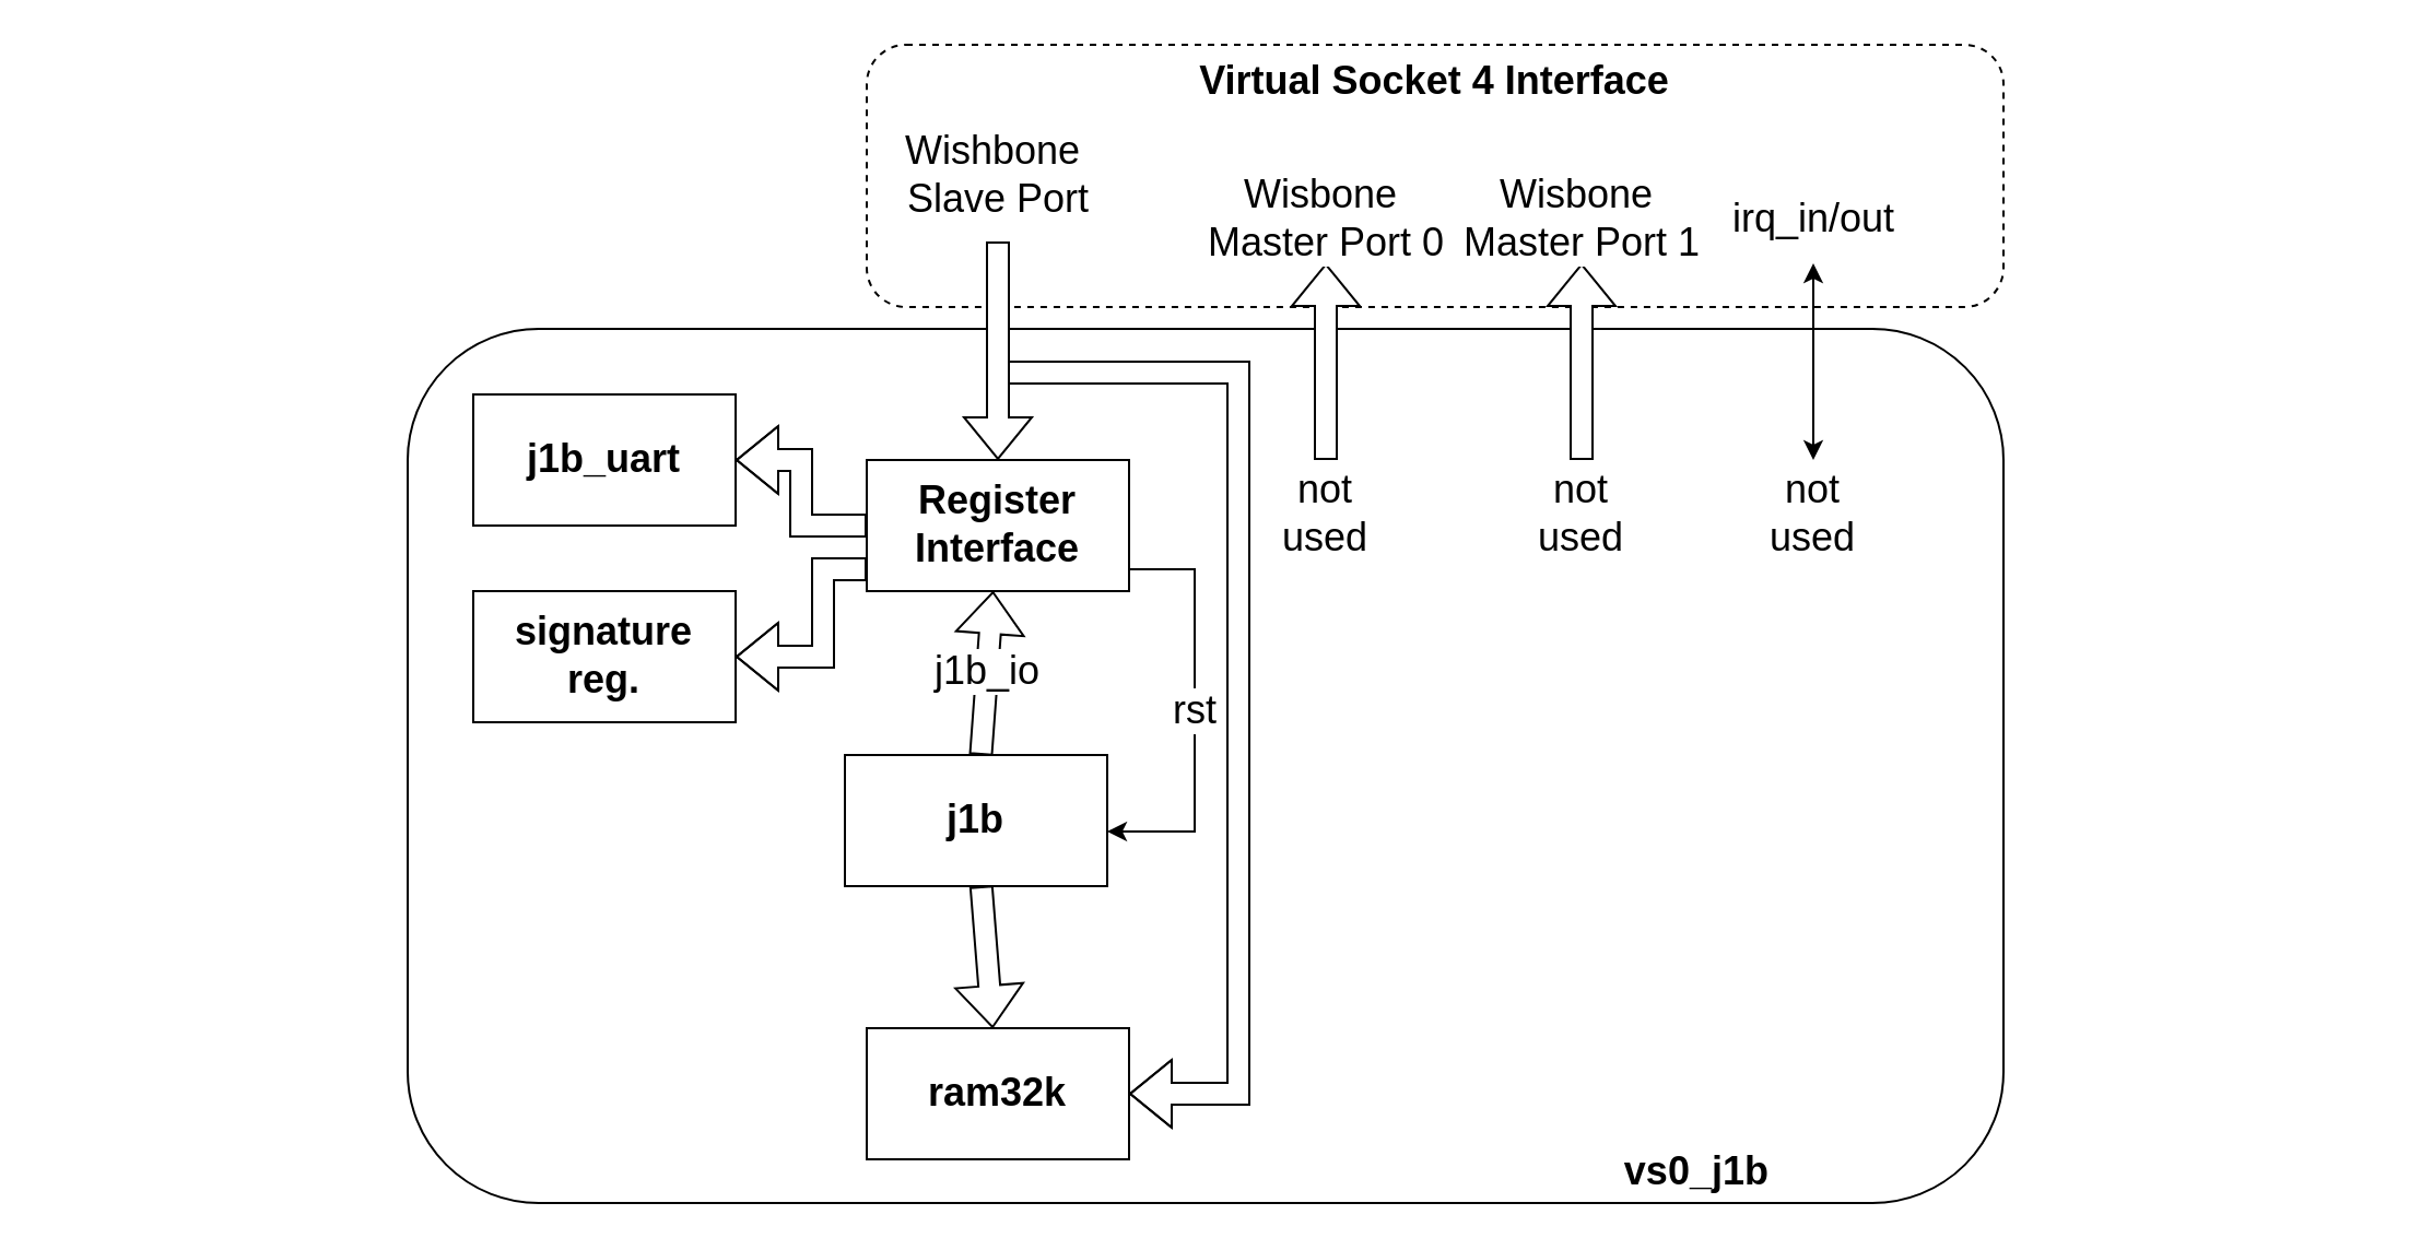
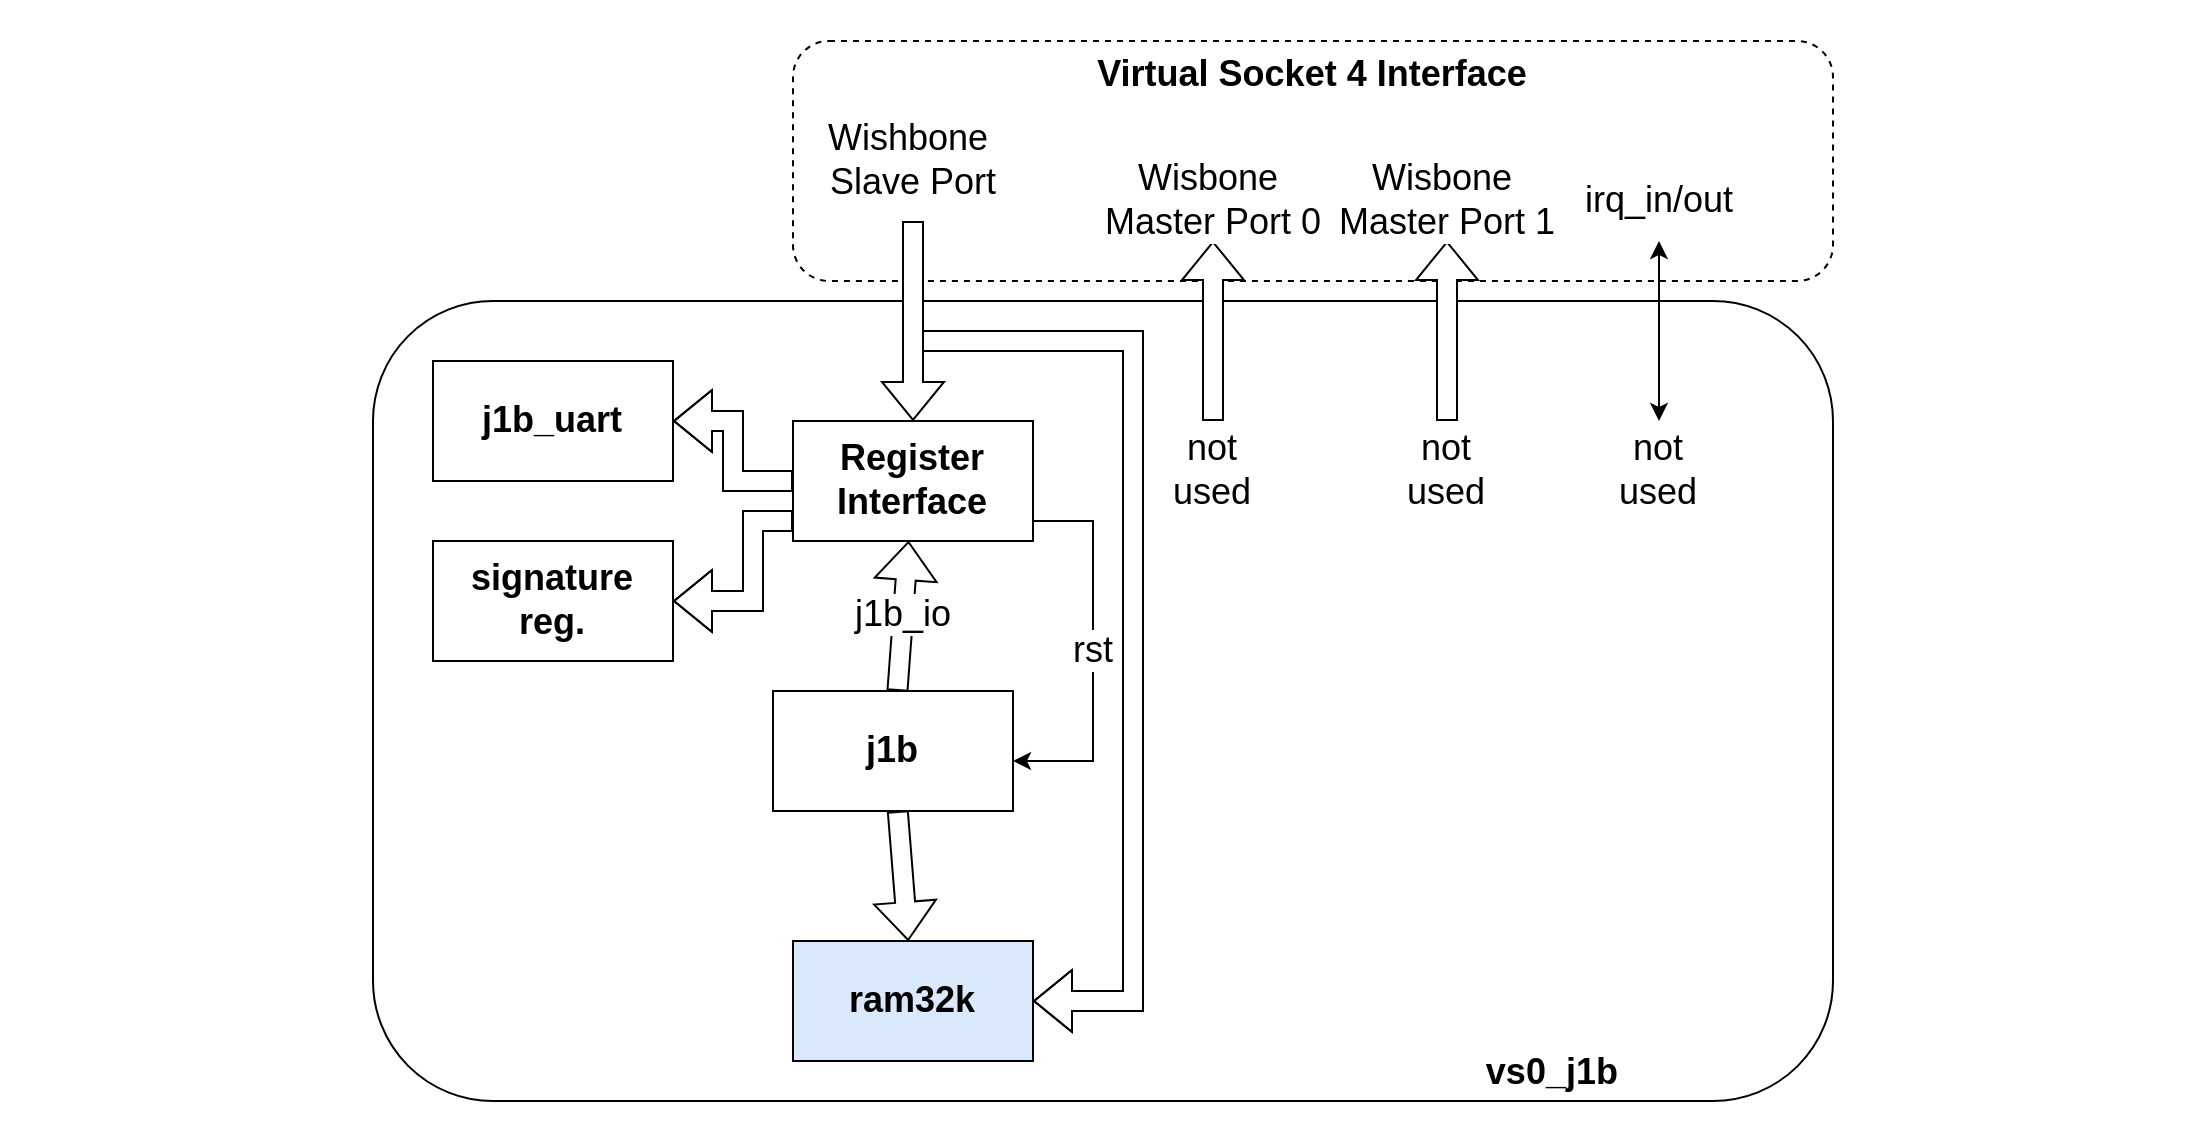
- <mxCell id="7" value="ram32k" style="rounded=0;whiteSpace=wrap;html=1;fontSize=18;fontStyle=1" parent="1" vertex="1"><mxGeometry x="396" y="470" width="120" height="60" as="geometry" /></mxCell>
+ <mxCell id="7" value="ram32k" style="rounded=0;whiteSpace=wrap;html=1;fontSize=18;fontStyle=1;fillColor=#dae8fc;" parent="1" vertex="1"><mxGeometry x="396" y="470" width="120" height="60" as="geometry" /></mxCell>
